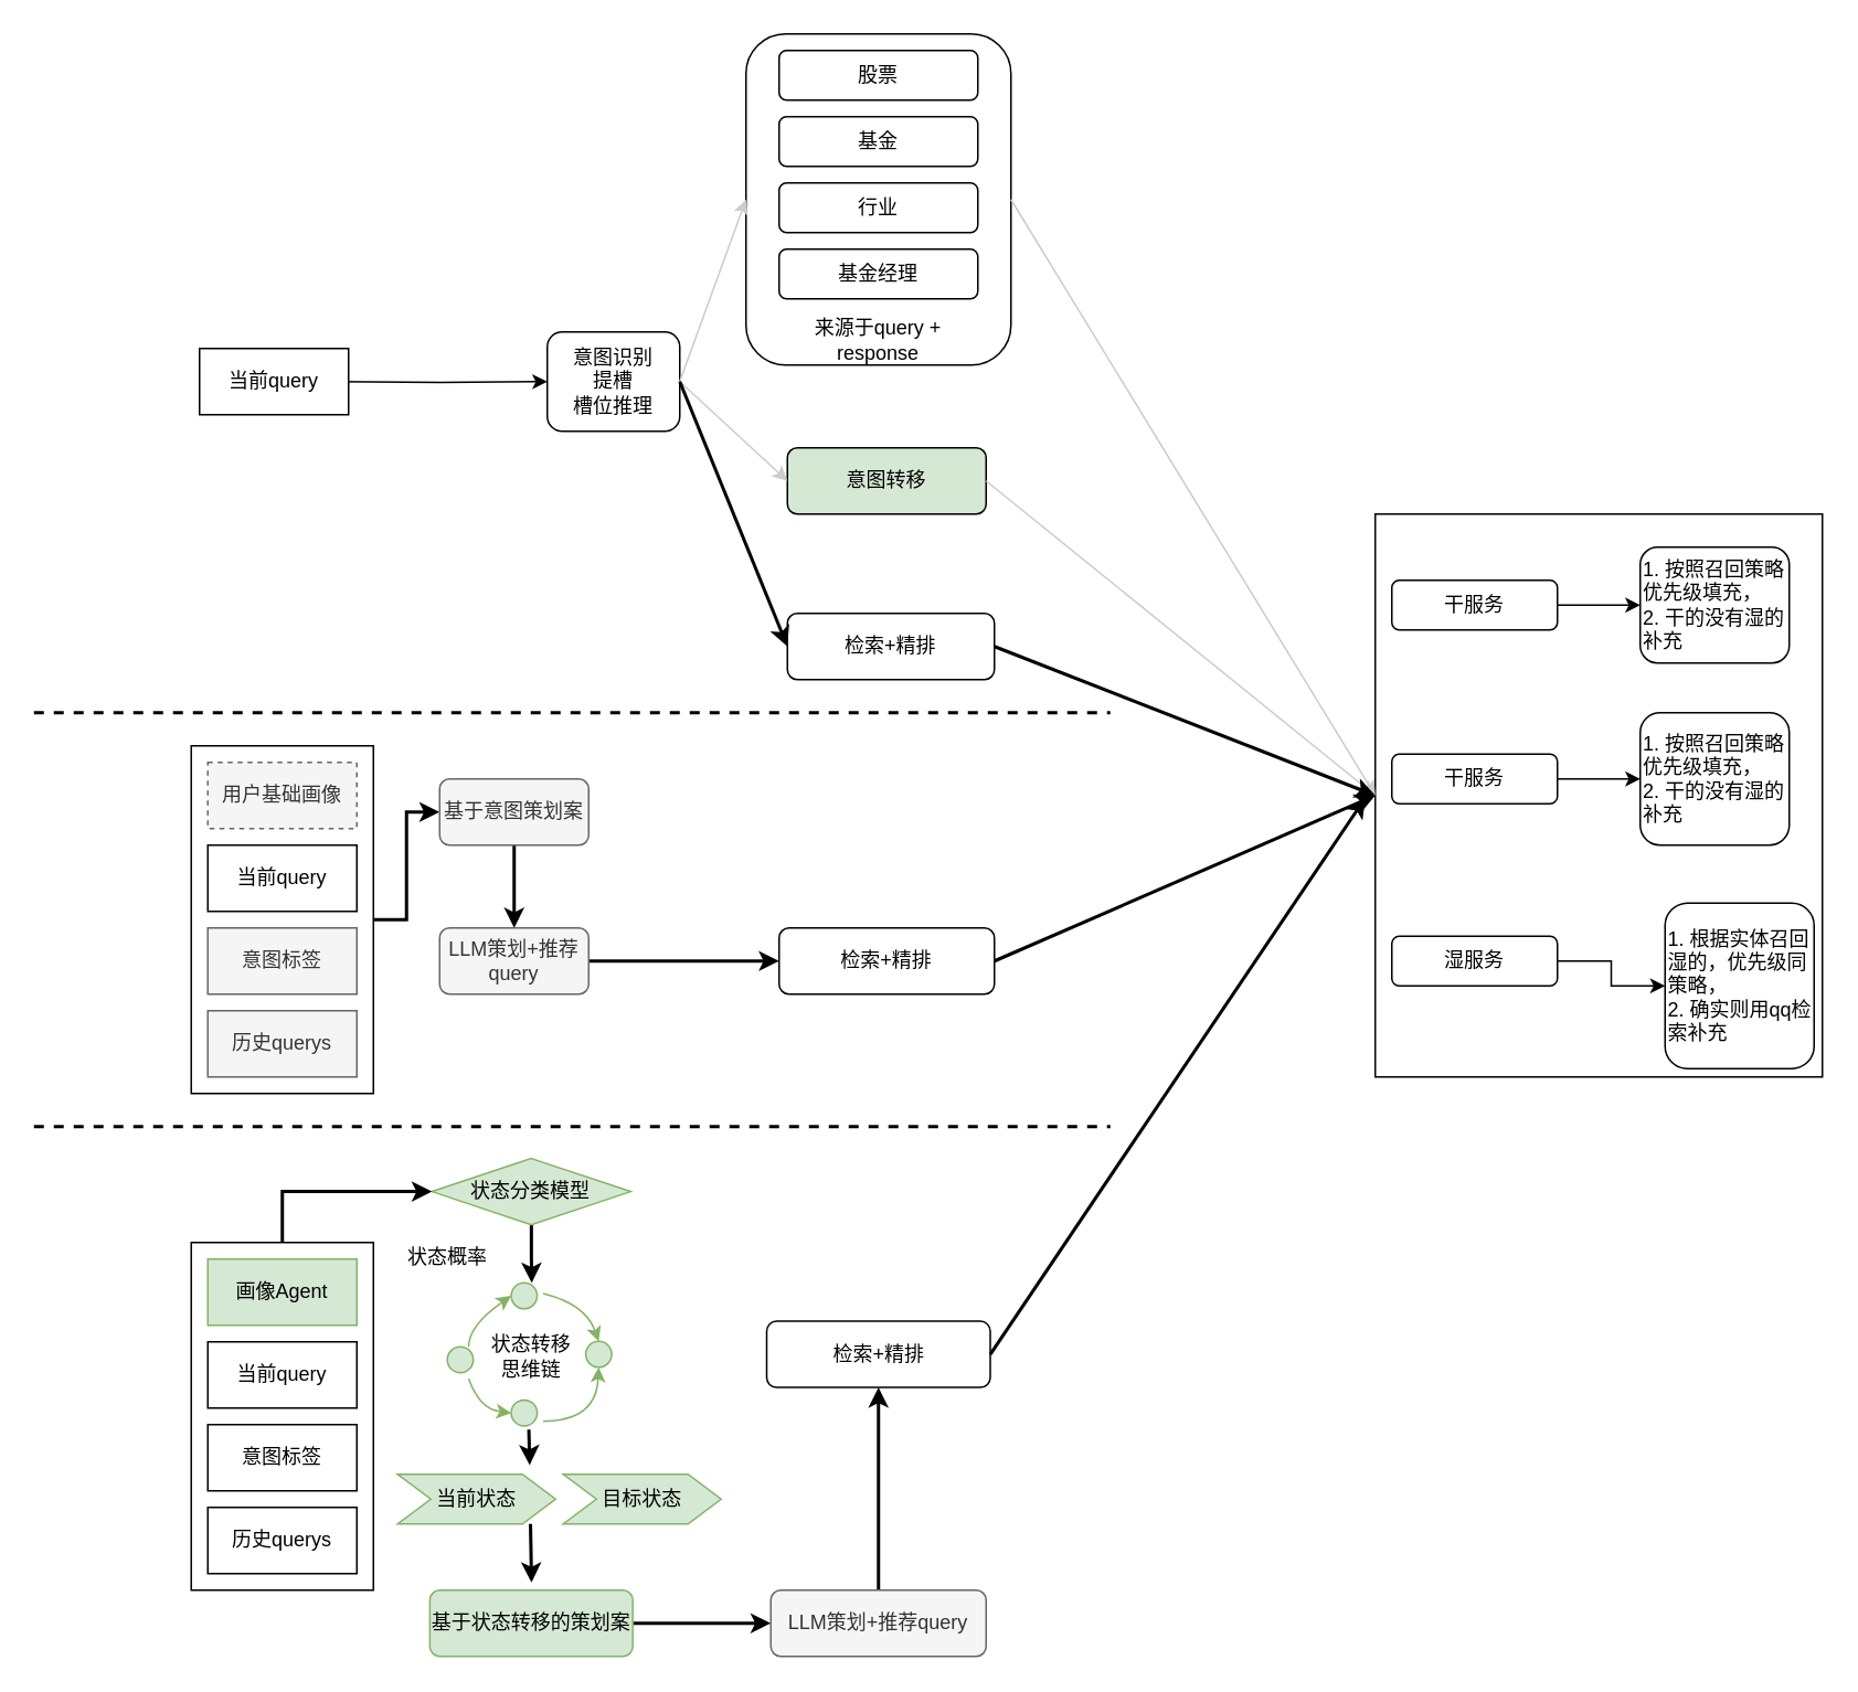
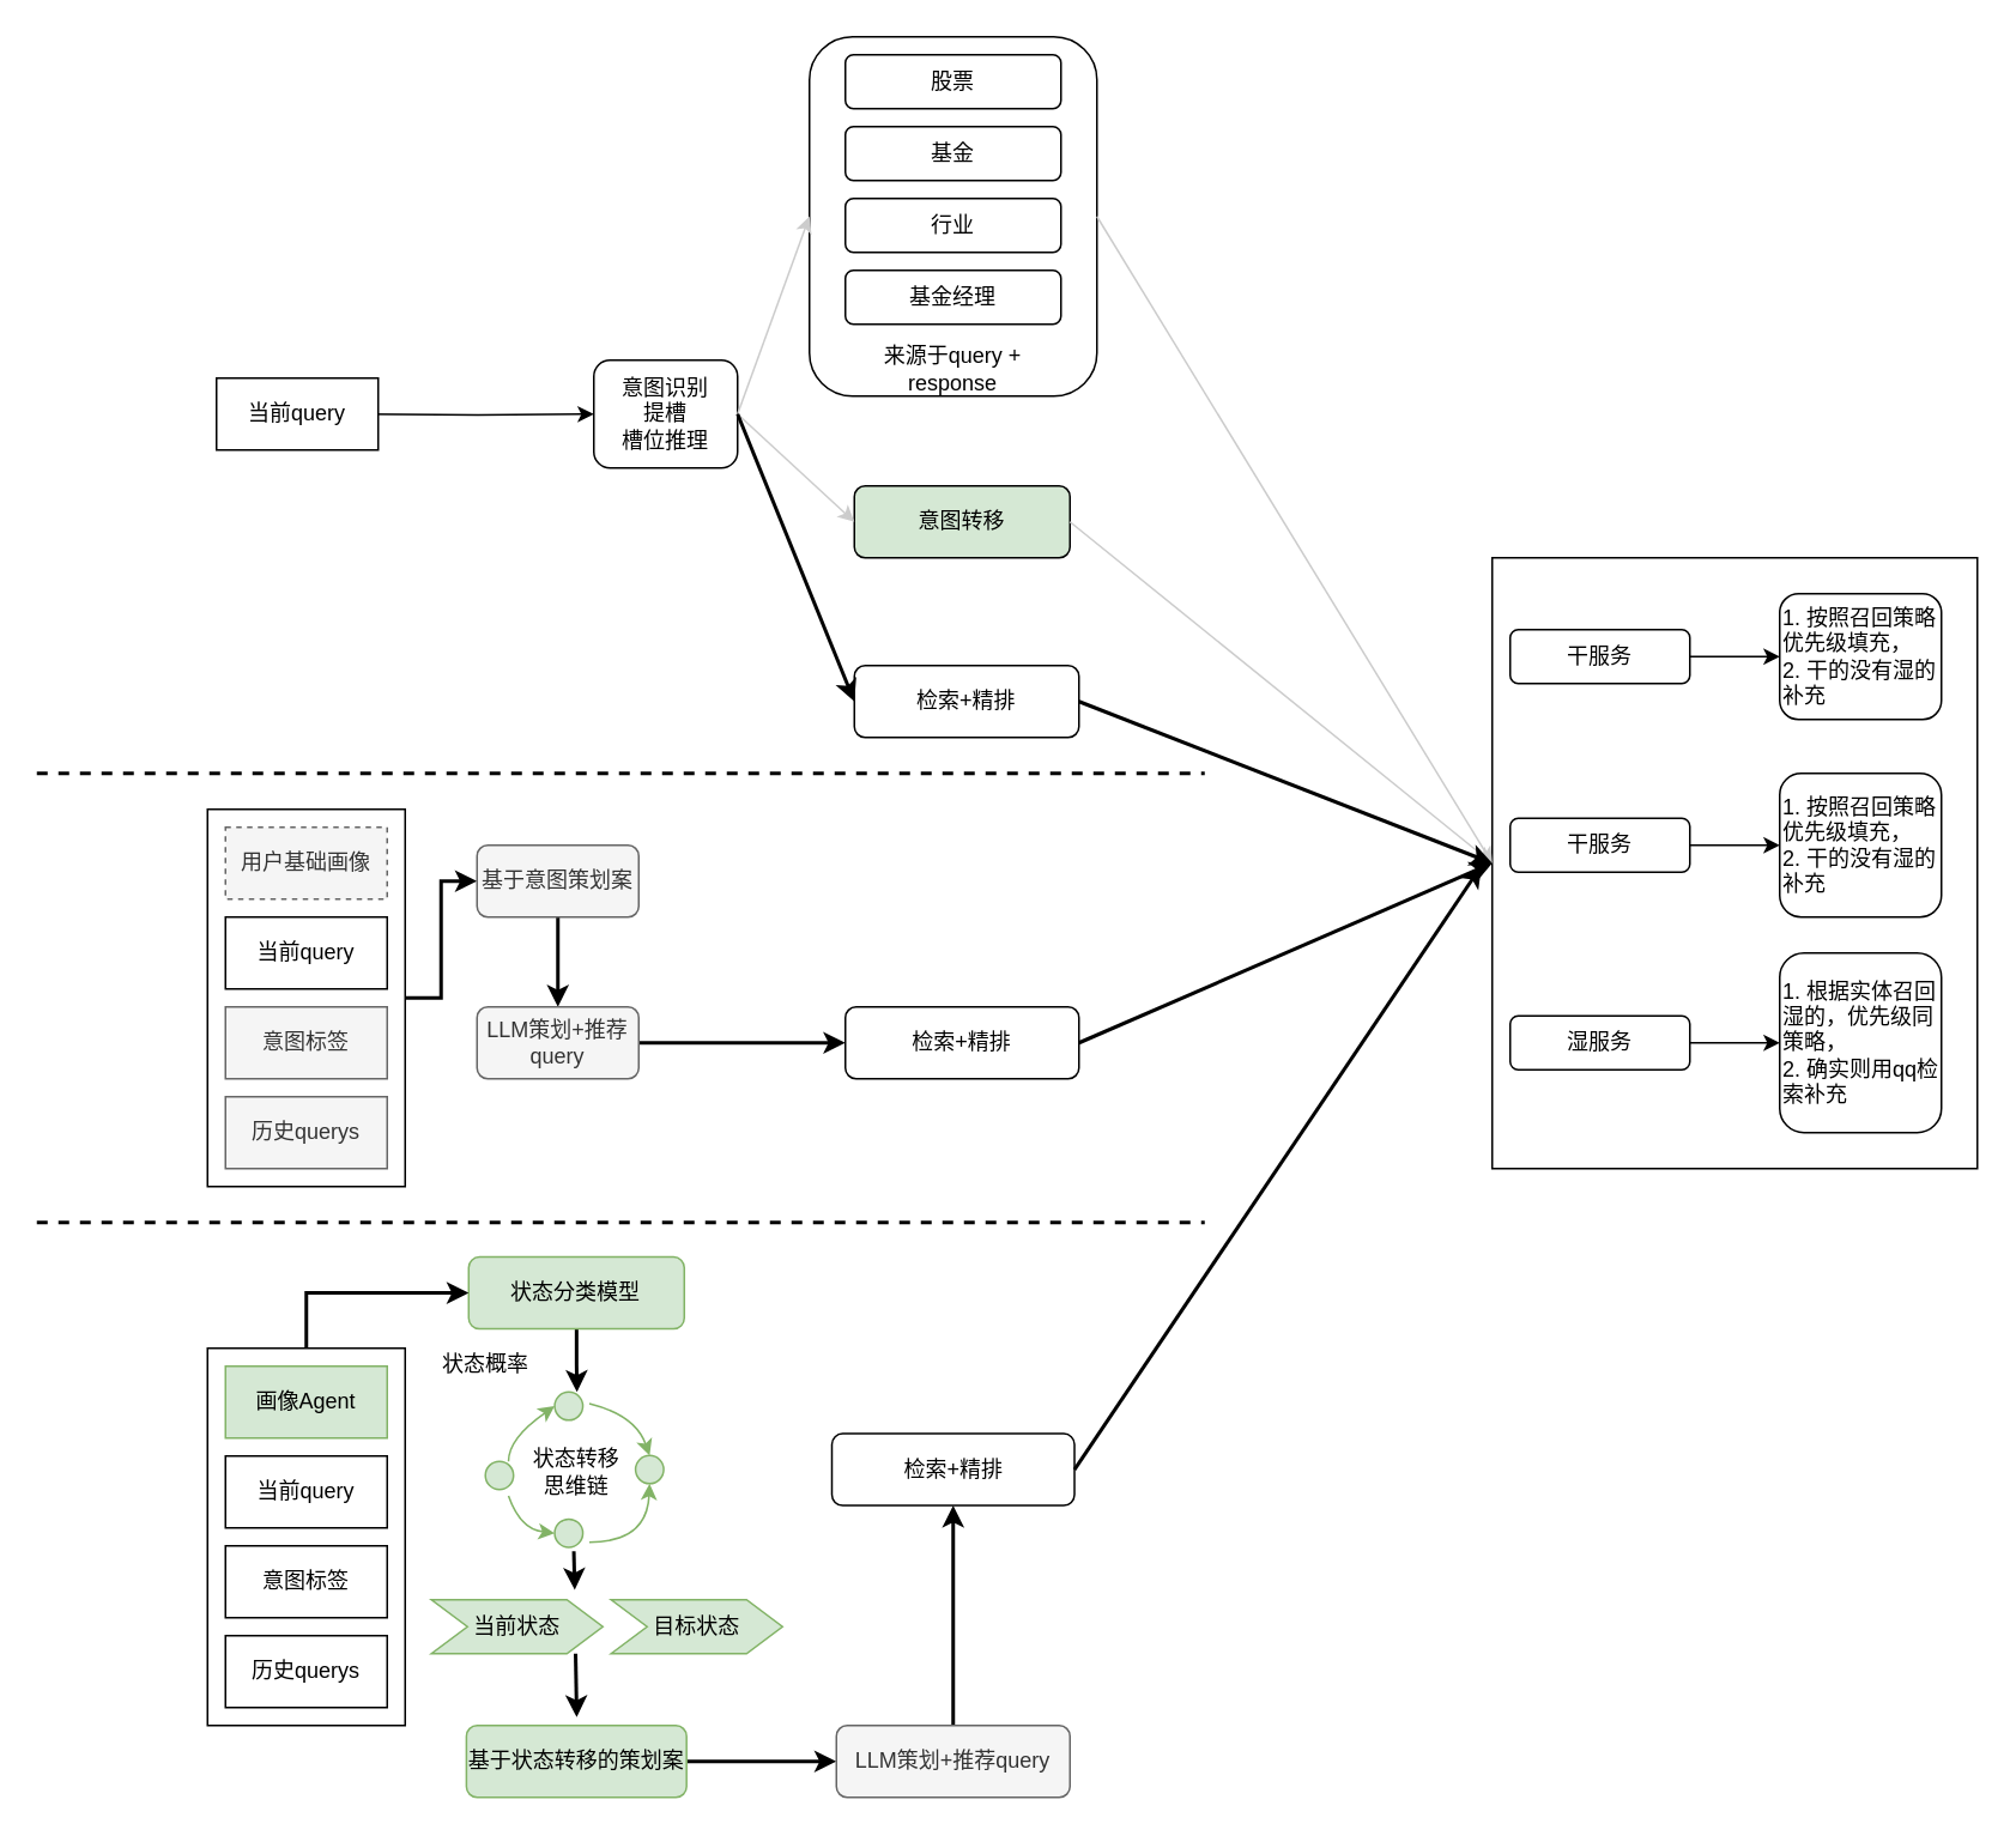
- <mxCell id="26" value="1. 根据实体召回湿的，优先级同策略，&lt;br&gt;2. 确实则用qq检索补充" style="rounded=1;whiteSpace=wrap;html=1;align=left;" vertex="1" parent="1"><mxGeometry x="1005" y="545" width="90" height="100" as="geometry" /></mxCell>
+ <mxCell id="26" value="1. 根据实体召回湿的，优先级同策略，&lt;br&gt;2. 确实则用qq检索补充" style="rounded=1;whiteSpace=wrap;html=1;align=left;" vertex="1" parent="1"><mxGeometry x="990" y="530" width="90" height="100" as="geometry" /></mxCell>
- <mxCell id="43" value="状态分类模型" style="rhombus;whiteSpace=wrap;html=1;fillColor=#d5e8d4;strokeColor=#82b366;" vertex="1" parent="1"><mxGeometry x="260.35" y="699.24" width="120" height="40" as="geometry" /></mxCell>
+ <mxCell id="43" value="状态分类模型" style="rounded=1;whiteSpace=wrap;html=1;fillColor=#d5e8d4;strokeColor=#82b366;" vertex="1" parent="1"><mxGeometry x="260.35" y="699.24" width="120" height="40" as="geometry" /></mxCell>
